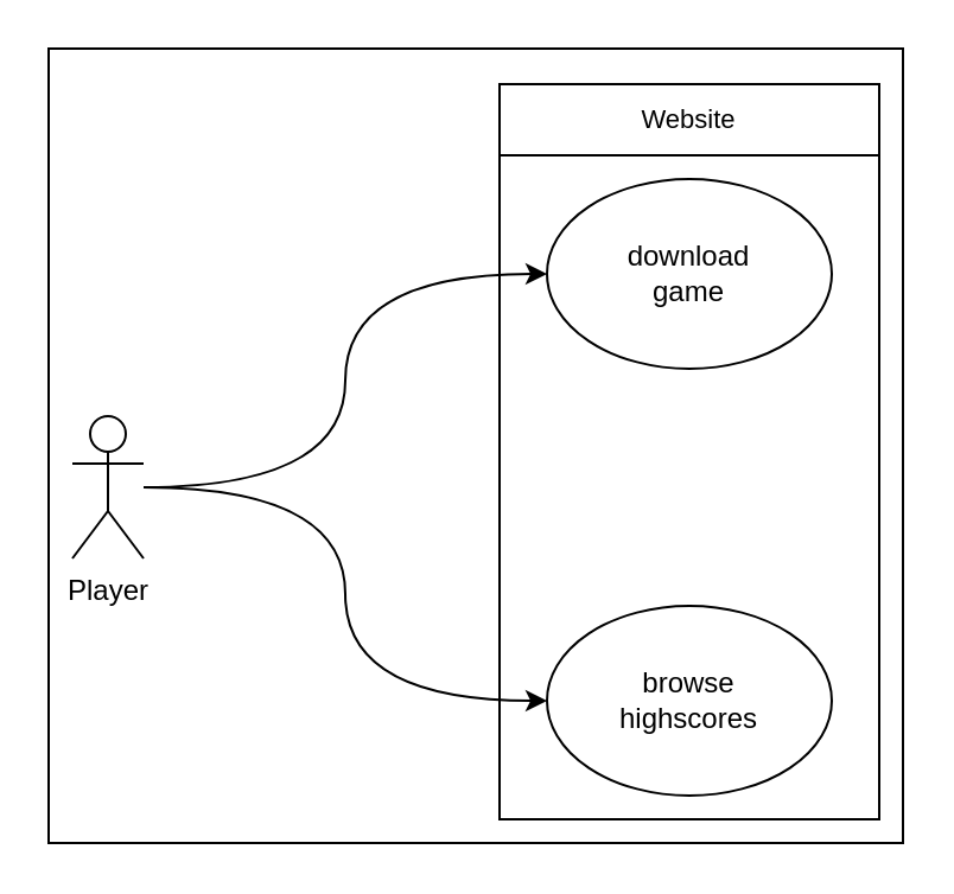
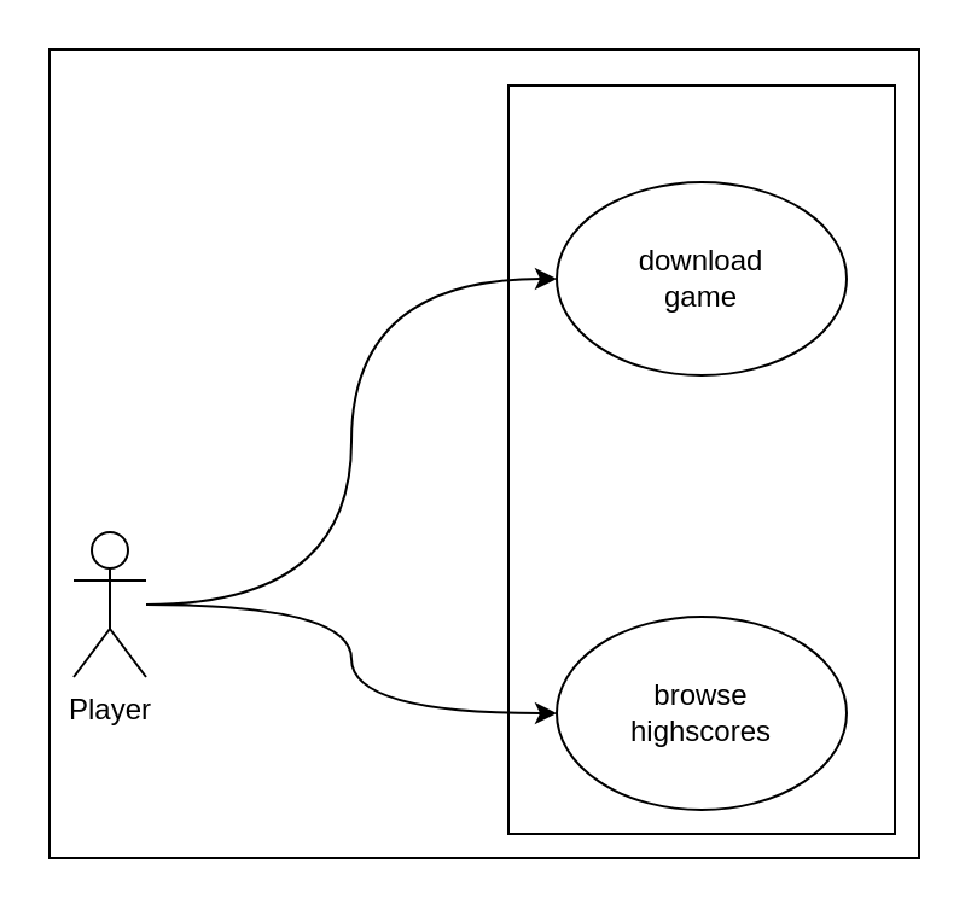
- <mxCell id="7" value="Website" style="text;html=1;align=center;verticalAlign=middle;whiteSpace=wrap;rounded=0;fontFamily=Helvetica;fontSize=11;fontColor=default;labelBackgroundColor=default;strokeColor=default;" vertex="1" parent="1"><mxGeometry x="210" y="35" width="160" height="30" as="geometry" /></mxCell>
- <mxCell id="6" value="Player" style="shape=umlActor;verticalLabelPosition=bottom;verticalAlign=top;html=1;outlineConnect=0;" vertex="1" parent="1"><mxGeometry x="30" y="175" width="30" height="60" as="geometry" /></mxCell>
+ <mxCell id="6" value="Player" style="shape=umlActor;verticalLabelPosition=bottom;verticalAlign=top;html=1;outlineConnect=0;" vertex="1" parent="1"><mxGeometry x="30" y="220" width="30" height="60" as="geometry" /></mxCell>
